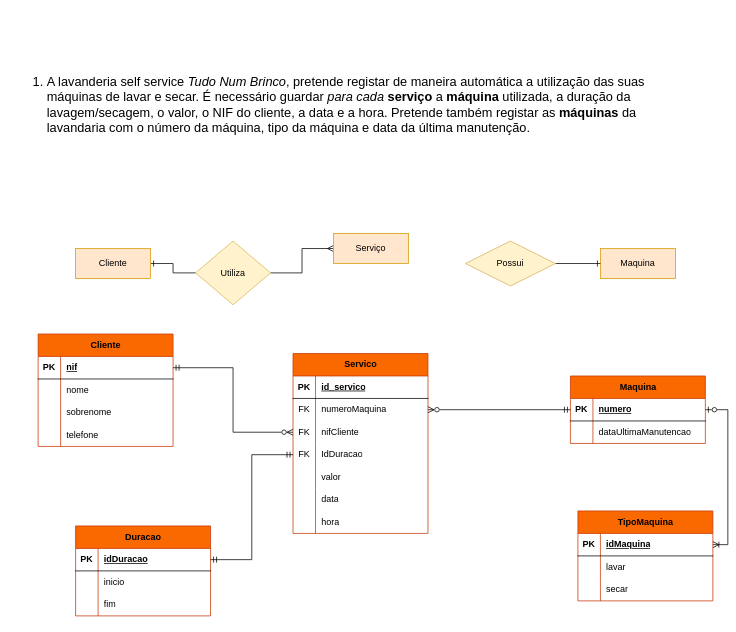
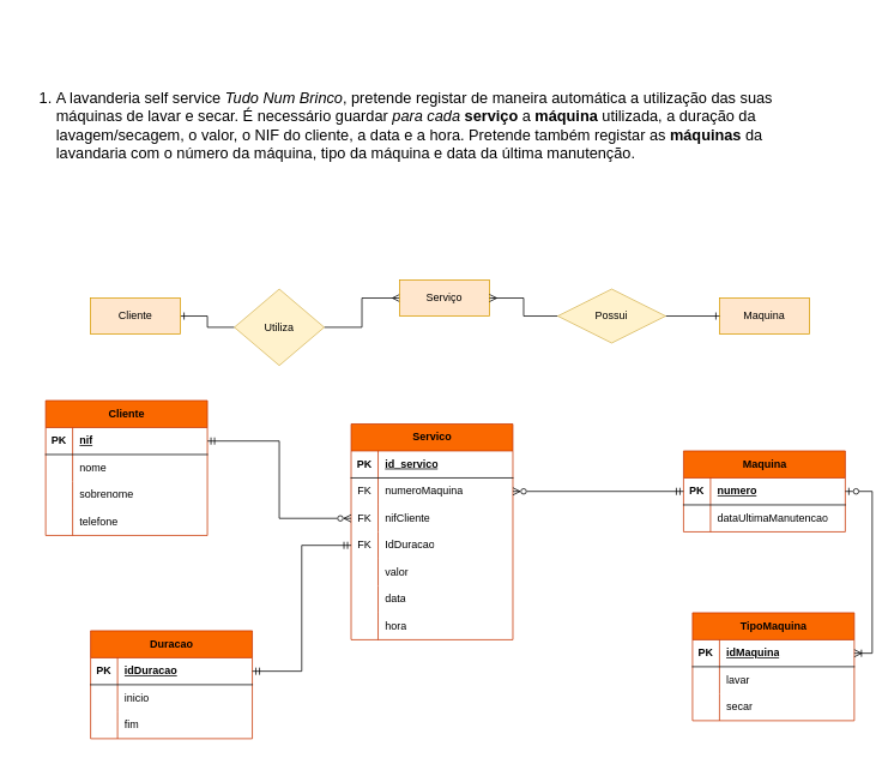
+ <mxCell id="9" value="" style="edgeStyle=orthogonalEdgeStyle;rounded=0;orthogonalLoop=1;jettySize=auto;html=1;endArrow=ERmany;endFill=0;" edge="1" parent="1" source="10" target="6"><mxGeometry relative="1" as="geometry" /></mxCell>
